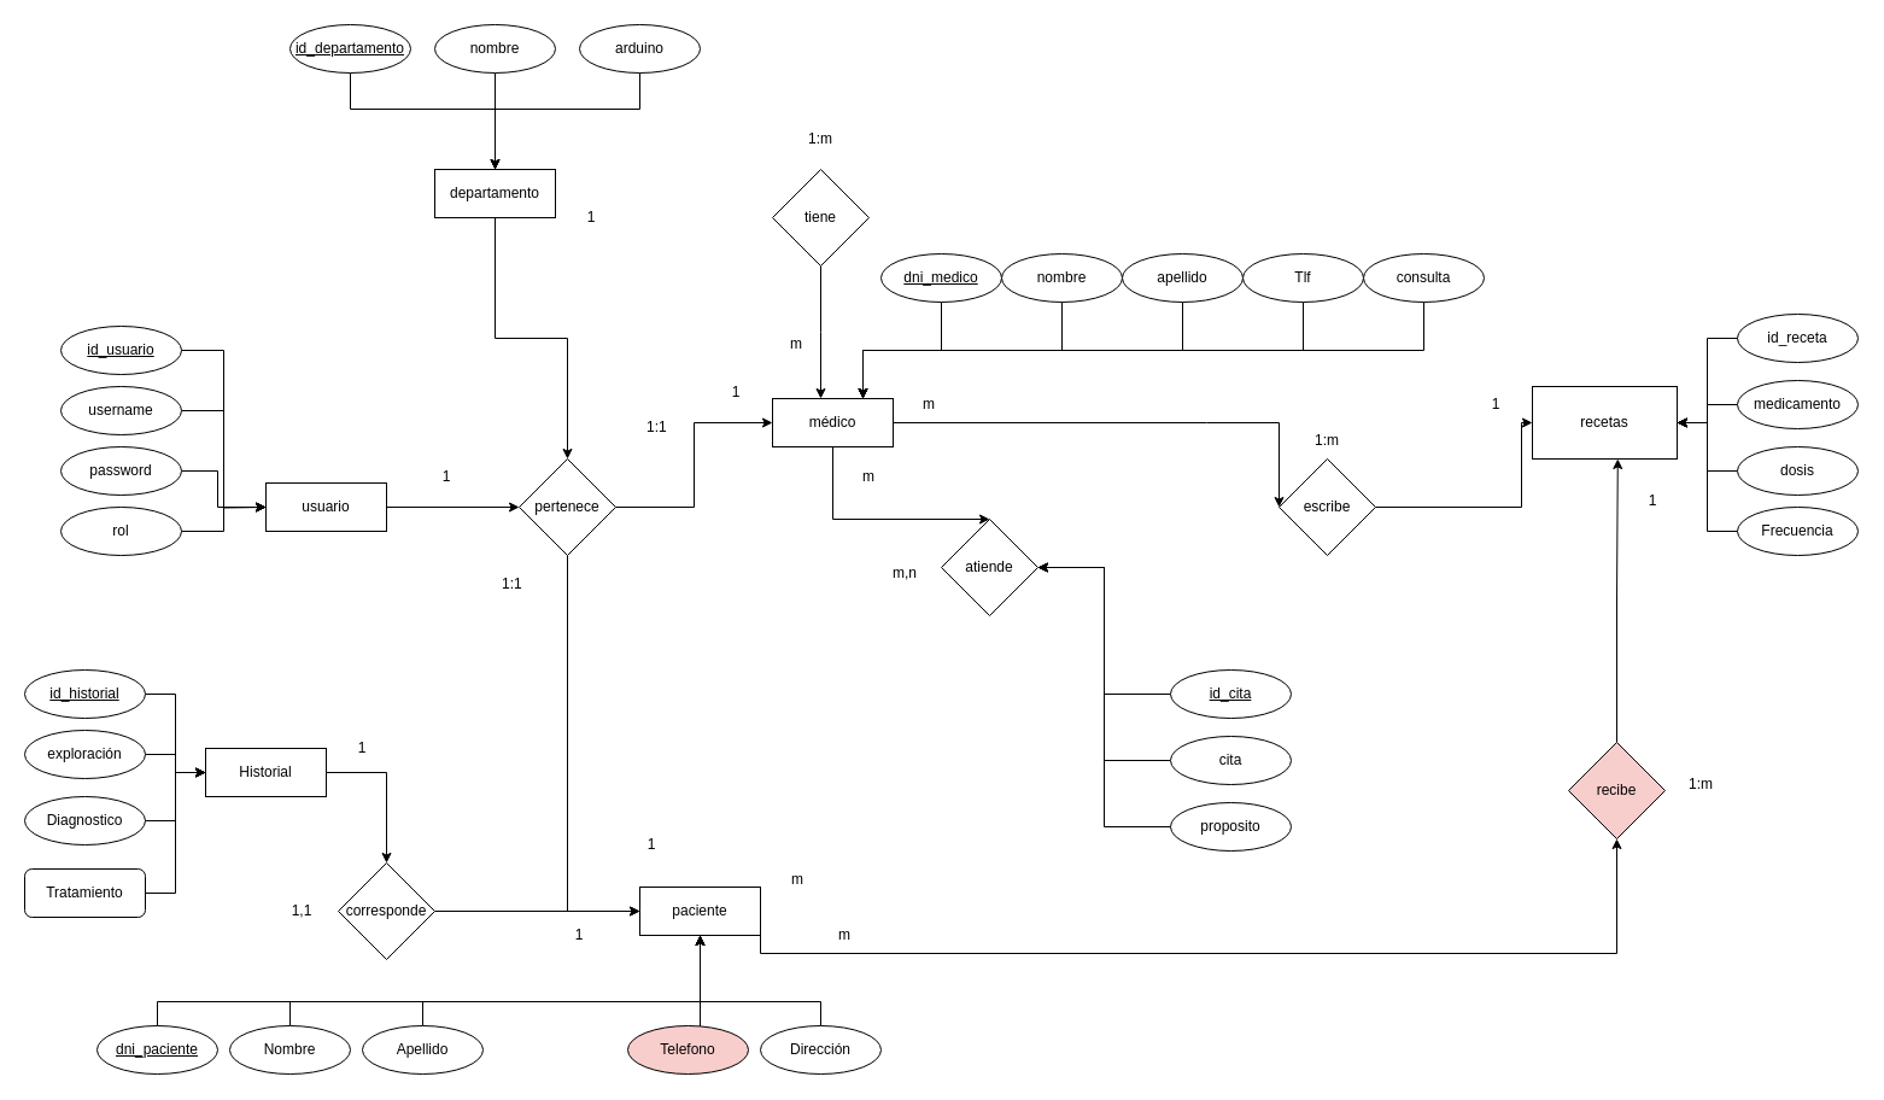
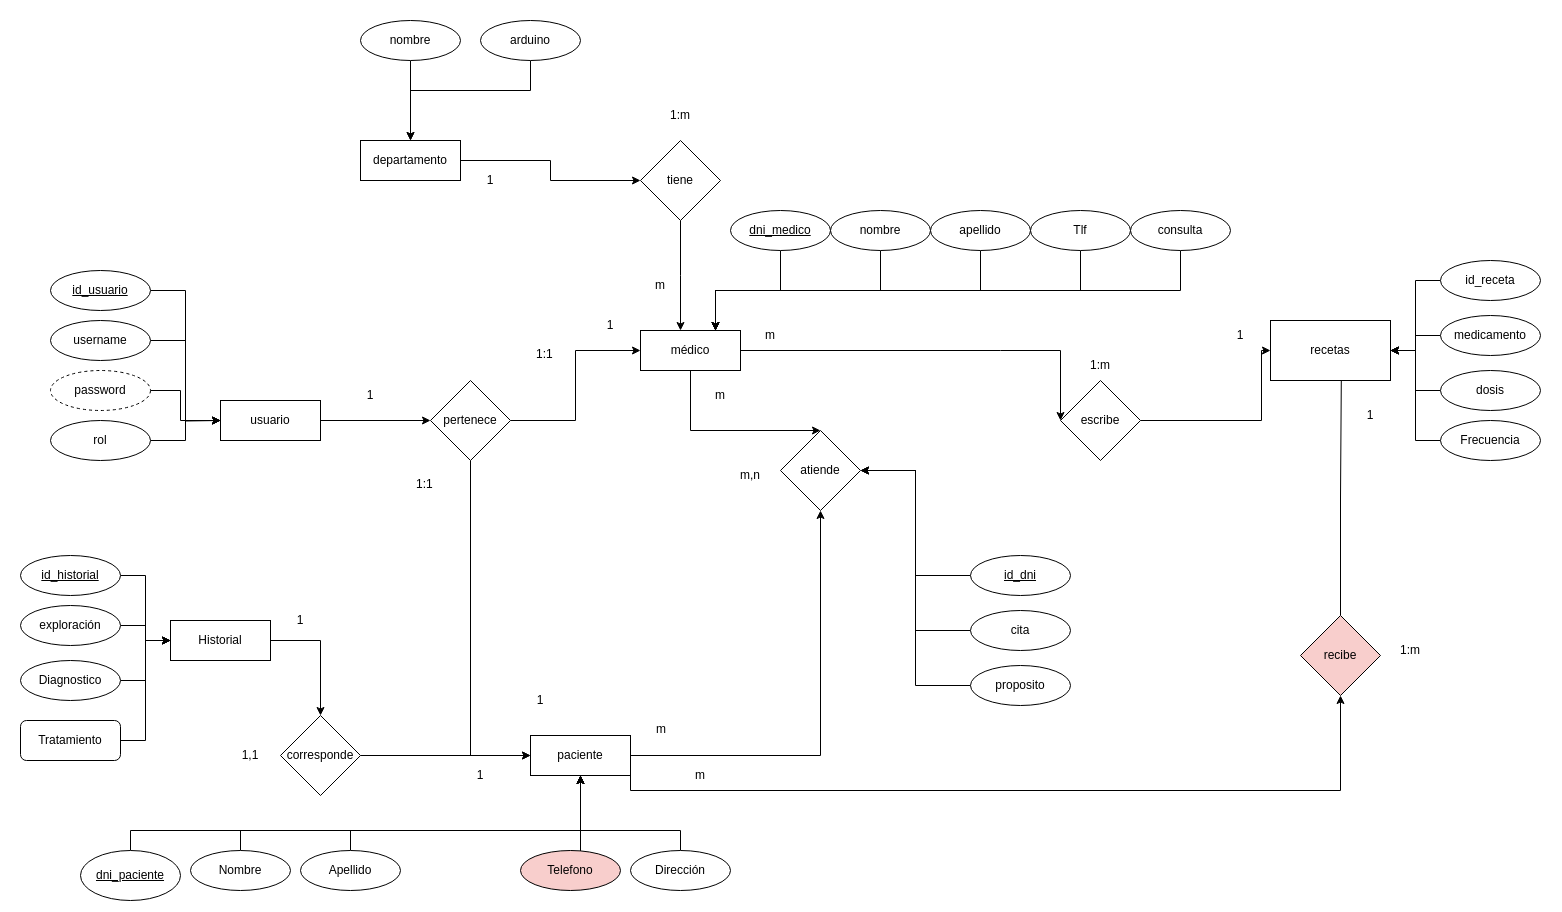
- <mxCell id="57" value="id_departamento" style="ellipse;whiteSpace=wrap;html=1;align=center;fontStyle=4;" parent="1" vertex="1"><mxGeometry x="240" y="20" width="100" height="40" as="geometry" /></mxCell>
- <mxCell id="56" style="edgeStyle=orthogonalEdgeStyle;rounded=0;orthogonalLoop=1;jettySize=auto;html=1;" parent="1" source="57" target="21" edge="1"><mxGeometry relative="1" as="geometry"><Array as="points"><mxPoint x="290" y="90" /><mxPoint x="410" y="90" /></Array></mxGeometry></mxCell>
- <mxCell id="20" style="edgeStyle=orthogonalEdgeStyle;rounded=0;orthogonalLoop=1;jettySize=auto;html=1;" parent="1" source="21" target="24" edge="1"><mxGeometry relative="1" as="geometry" /></mxCell>
+ <mxCell id="20" style="edgeStyle=orthogonalEdgeStyle;rounded=0;orthogonalLoop=1;jettySize=auto;html=1;" parent="1" source="21" target="29" edge="1"><mxGeometry relative="1" as="geometry" /></mxCell>
- <mxCell id="54" style="edgeStyle=orthogonalEdgeStyle;rounded=0;orthogonalLoop=1;jettySize=auto;html=1;entryX=0.59;entryY=1;entryDx=0;entryDy=0;entryPerimeter=0;" parent="1" source="55" target="30" edge="1"><mxGeometry relative="1" as="geometry" /></mxCell>
+ <mxCell id="54" style="edgeStyle=orthogonalEdgeStyle;rounded=0;orthogonalLoop=1;jettySize=auto;html=1;entryX=0.59;entryY=1;entryDx=0;entryDy=0;entryPerimeter=0;endArrow=none;" parent="1" source="55" target="30" edge="1"><mxGeometry relative="1" as="geometry" /></mxCell>
- <mxCell id="9" value="password" style="ellipse;whiteSpace=wrap;html=1;align=center;" parent="1" vertex="1"><mxGeometry x="50" y="370" width="100" height="40" as="geometry" /></mxCell>
+ <mxCell id="9" value="password" style="ellipse;whiteSpace=wrap;html=1;align=center;dashed=1;" parent="1" vertex="1"><mxGeometry x="50" y="370" width="100" height="40" as="geometry" /></mxCell>
- <mxCell id="63" value="id_cita" style="ellipse;whiteSpace=wrap;html=1;align=center;fontStyle=4;" parent="1" vertex="1"><mxGeometry x="970" y="555" width="100" height="40" as="geometry" /></mxCell>
+ <mxCell id="63" value="id_dni" style="ellipse;whiteSpace=wrap;html=1;align=center;fontStyle=4;" parent="1" vertex="1"><mxGeometry x="970" y="555" width="100" height="40" as="geometry" /></mxCell>
+ <mxCell id="16" style="edgeStyle=orthogonalEdgeStyle;rounded=0;orthogonalLoop=1;jettySize=auto;html=1;entryX=0.5;entryY=1;entryDx=0;entryDy=0;" parent="1" source="17" target="39" edge="1"><mxGeometry relative="1" as="geometry"><mxPoint x="750" y="560" as="targetPoint" /></mxGeometry></mxCell>
- <mxCell id="43" value="dni_paciente" style="ellipse;whiteSpace=wrap;html=1;align=center;fontStyle=4;" parent="1" vertex="1"><mxGeometry x="80" y="850" width="100" height="40" as="geometry" /></mxCell>
+ <mxCell id="43" value="dni_paciente" style="ellipse;whiteSpace=wrap;html=1;align=center;fontStyle=4;" parent="1" vertex="1"><mxGeometry x="80" y="850" width="100" height="50" as="geometry" /></mxCell>
